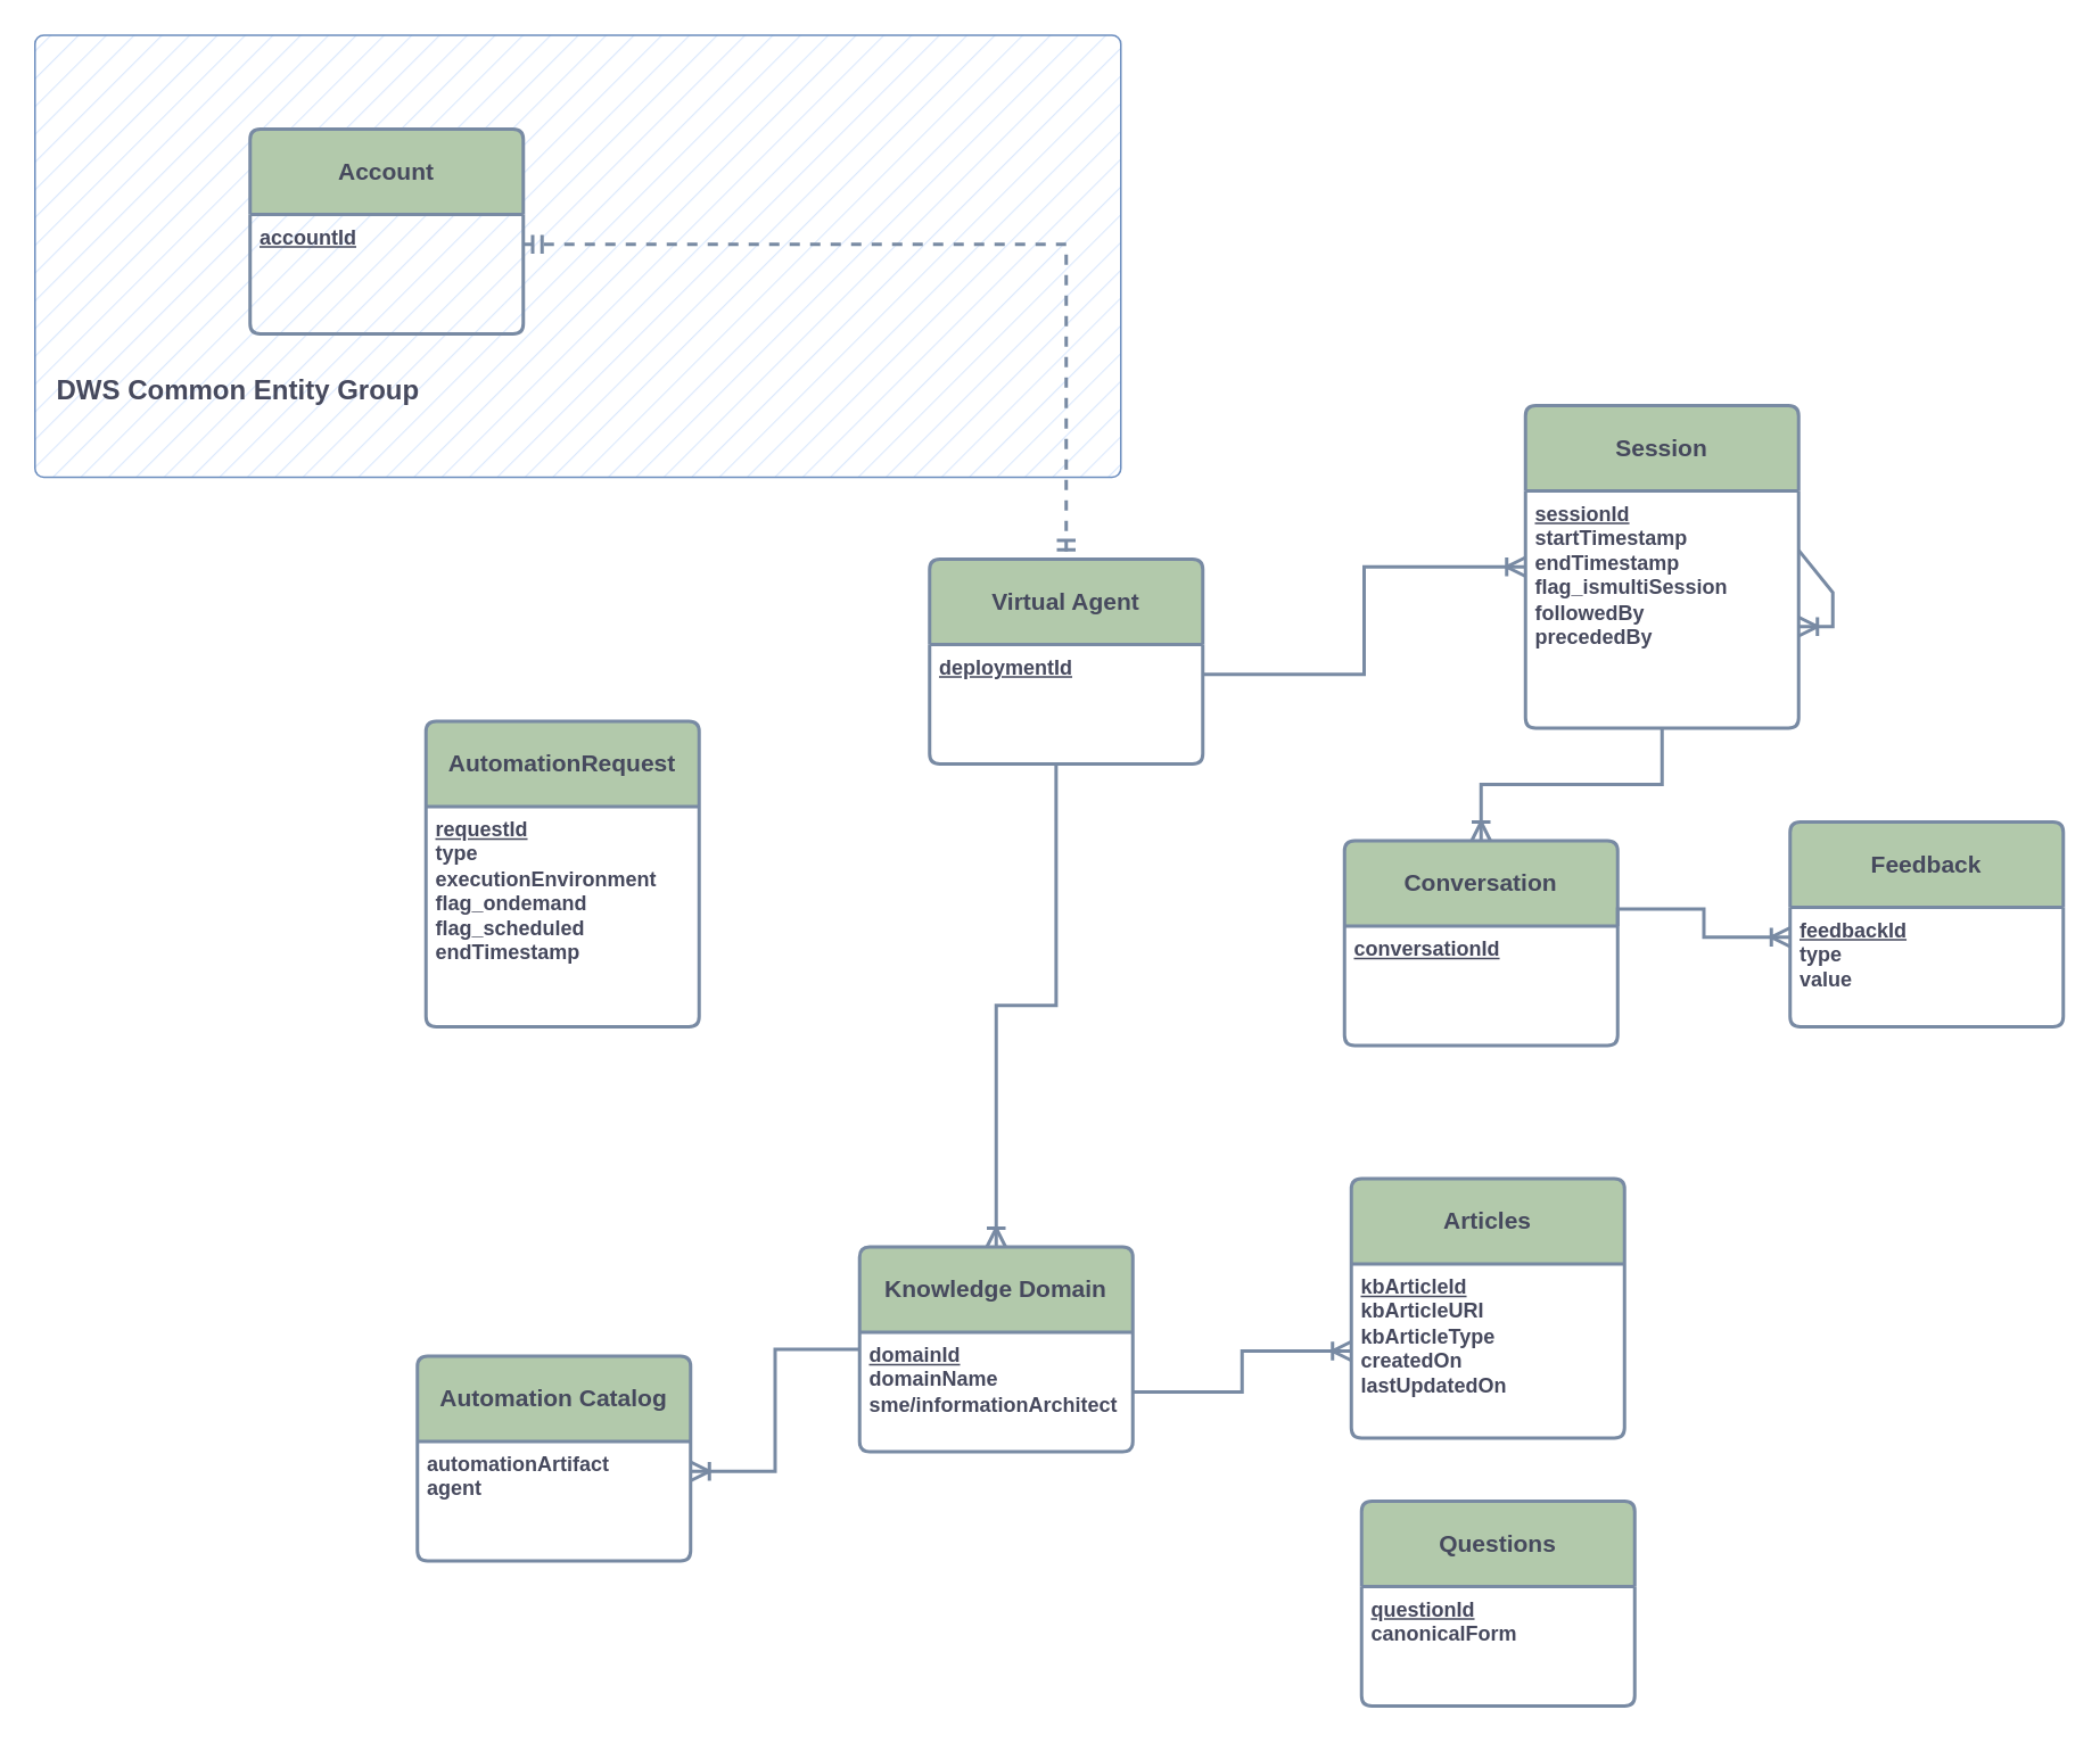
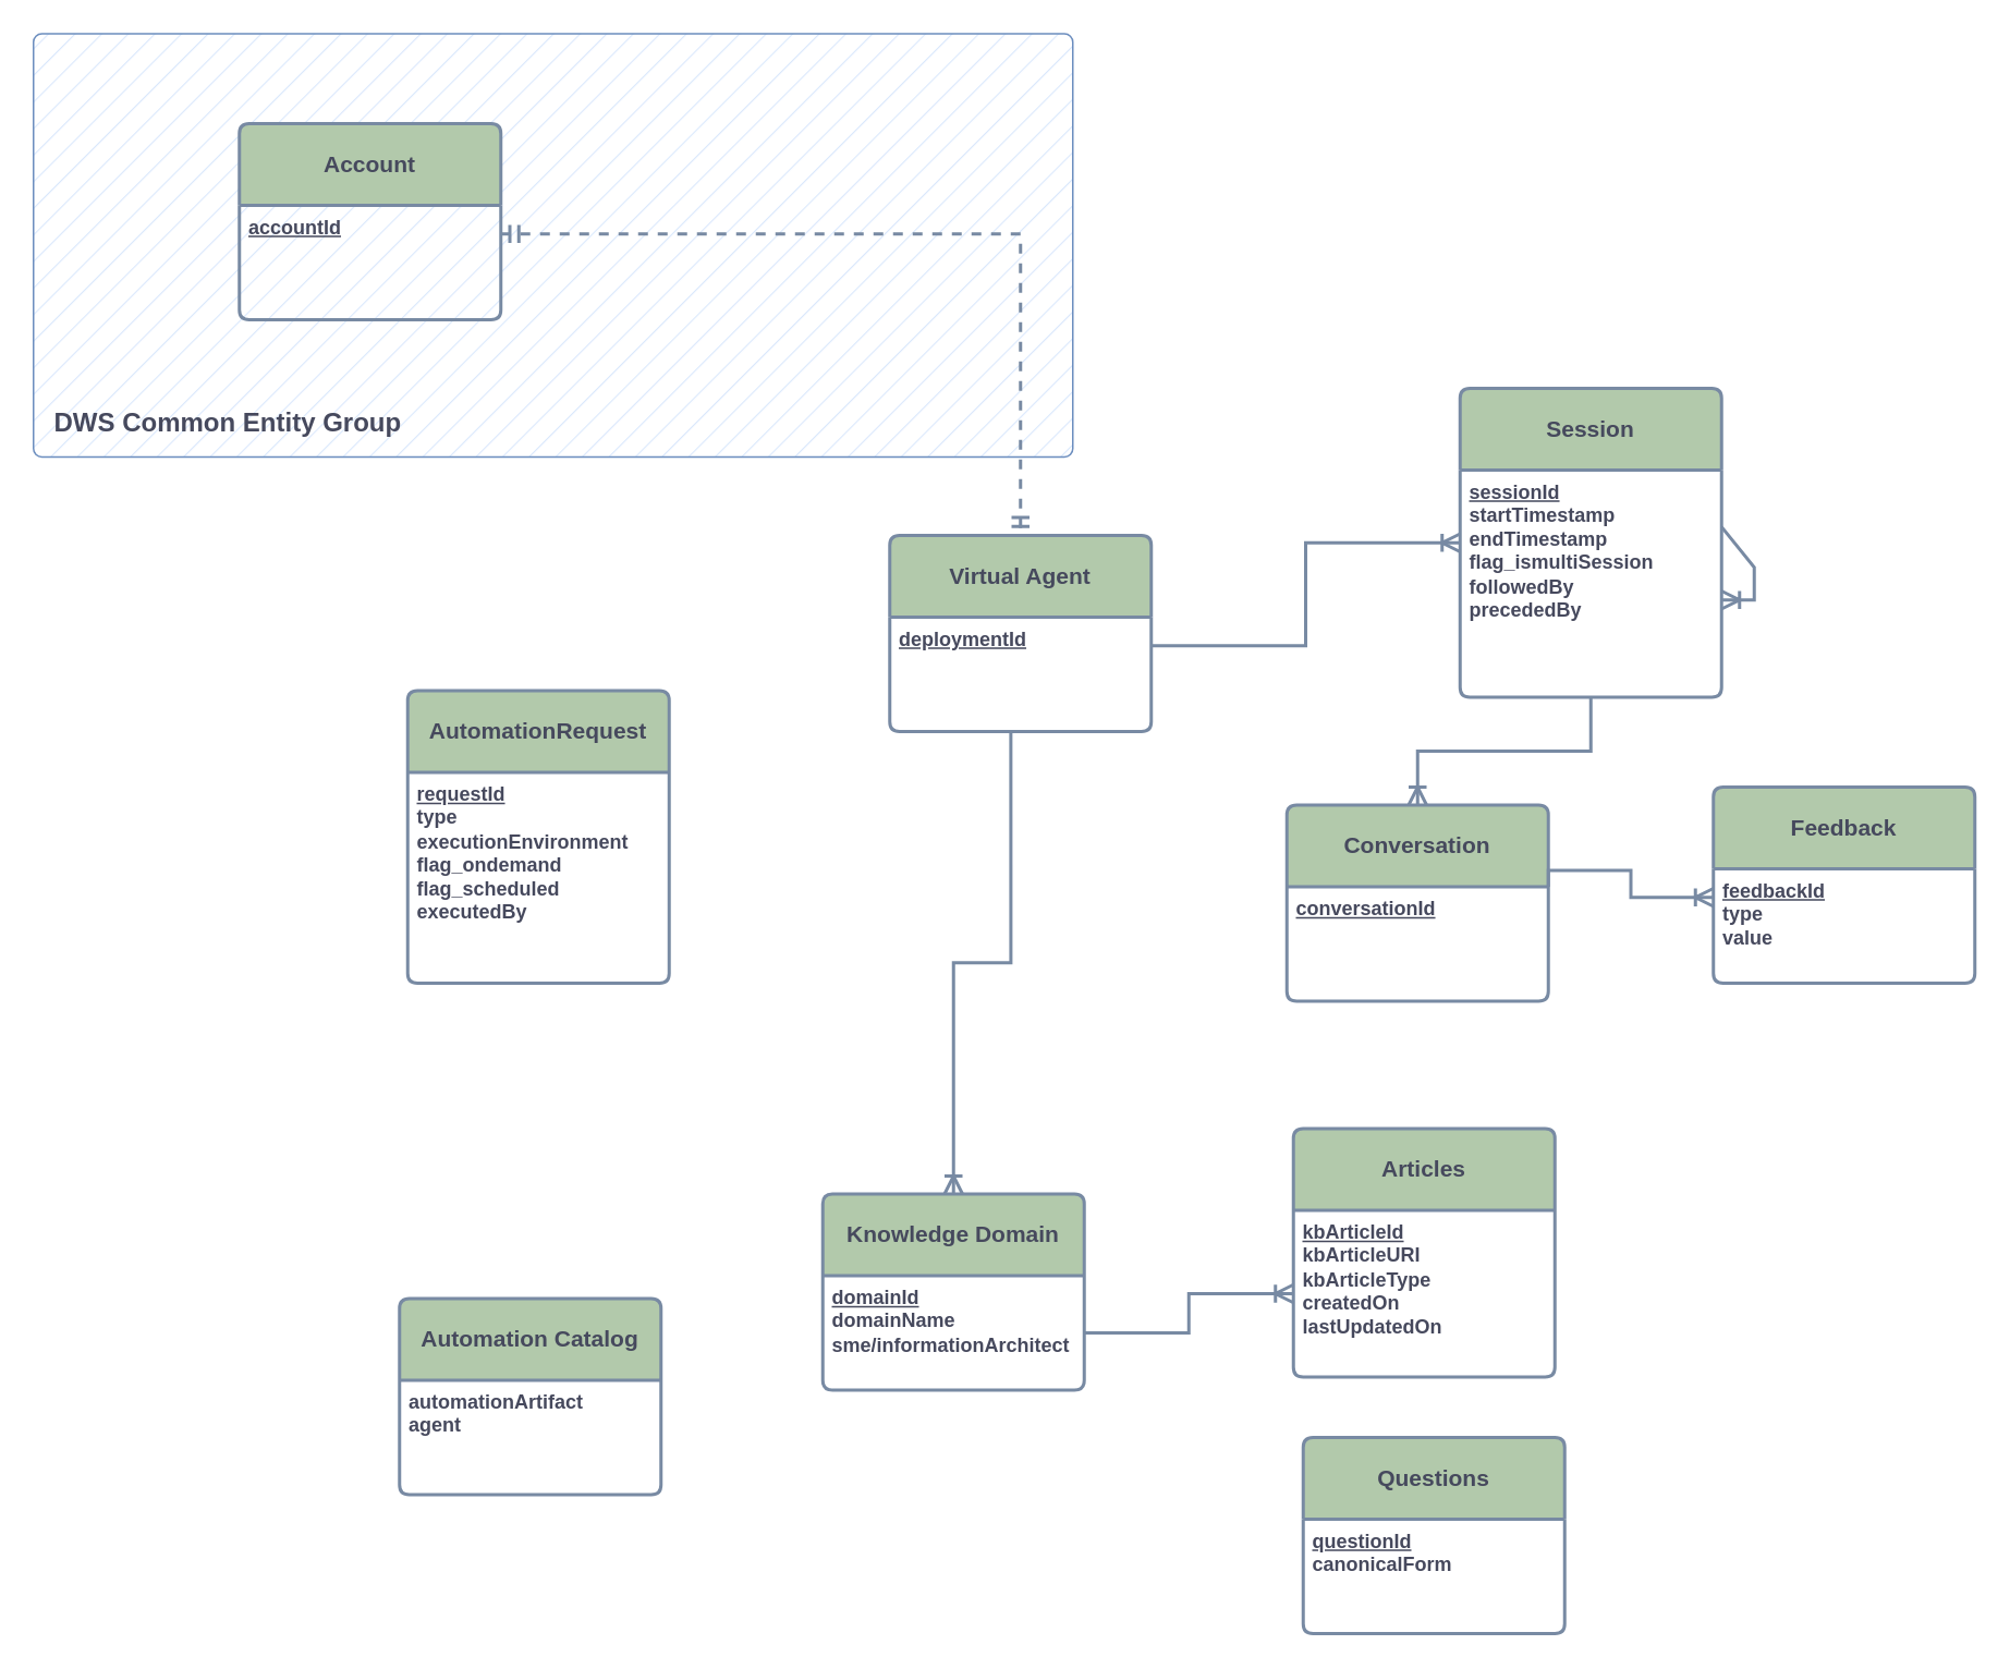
- <mxCell id="32" value="&lt;b&gt;DWS Common Entity Group&lt;/b&gt;" style="text;html=1;strokeColor=none;fillColor=none;align=left;verticalAlign=middle;whiteSpace=wrap;rounded=0;fontSize=16;fontColor=#46495D;" vertex="1" parent="27"><mxGeometry x="11" y="193" width="237" height="30" as="geometry" /></mxCell>
+ <mxCell id="32" value="&lt;b&gt;DWS Common Entity Group&lt;/b&gt;" style="text;html=1;strokeColor=none;fillColor=none;align=left;verticalAlign=middle;whiteSpace=wrap;rounded=0;fontSize=16;fontColor=#46495D;" vertex="1" parent="27"><mxGeometry x="11" y="223" width="237" height="30" as="geometry" /></mxCell>
- <mxCell id="23" value="&lt;span&gt;&lt;u&gt;requestId&lt;br&gt;&lt;/u&gt;&lt;/span&gt;type&lt;br&gt;executionEnvironment&lt;br&gt;flag_ondemand&lt;br&gt;flag_scheduled&lt;br&gt;endTimestamp&lt;br&gt;&lt;br&gt;" style="align=left;strokeColor=none;fillColor=none;spacingLeft=4;fontSize=12;verticalAlign=top;resizable=0;rotatable=0;part=1;html=1;labelBackgroundColor=none;fontColor=#46495D;fontStyle=1" vertex="1" parent="22"><mxGeometry y="50" width="160" height="129" as="geometry" /></mxCell>
+ <mxCell id="23" value="&lt;span&gt;&lt;u&gt;requestId&lt;br&gt;&lt;/u&gt;&lt;/span&gt;type&lt;br&gt;executionEnvironment&lt;br&gt;flag_ondemand&lt;br&gt;flag_scheduled&lt;br&gt;executedBy&lt;br&gt;&lt;br&gt;" style="align=left;strokeColor=none;fillColor=none;spacingLeft=4;fontSize=12;verticalAlign=top;resizable=0;rotatable=0;part=1;html=1;labelBackgroundColor=none;fontColor=#46495D;fontStyle=1" vertex="1" parent="22"><mxGeometry y="50" width="160" height="129" as="geometry" /></mxCell>
- <mxCell id="24" value="" style="edgeStyle=orthogonalEdgeStyle;fontSize=12;html=1;endArrow=ERoneToMany;rounded=0;startSize=8;endSize=8;exitX=0;exitY=0.5;exitDx=0;exitDy=0;entryX=1;entryY=0.25;entryDx=0;entryDy=0;labelBackgroundColor=none;strokeColor=#788AA3;fontColor=default;strokeWidth=2;" edge="1" parent="1" source="13" target="26"><mxGeometry width="100" height="100" relative="1" as="geometry"><mxPoint x="479" y="693" as="sourcePoint" /><mxPoint x="531" y="905" as="targetPoint" /></mxGeometry></mxCell>
